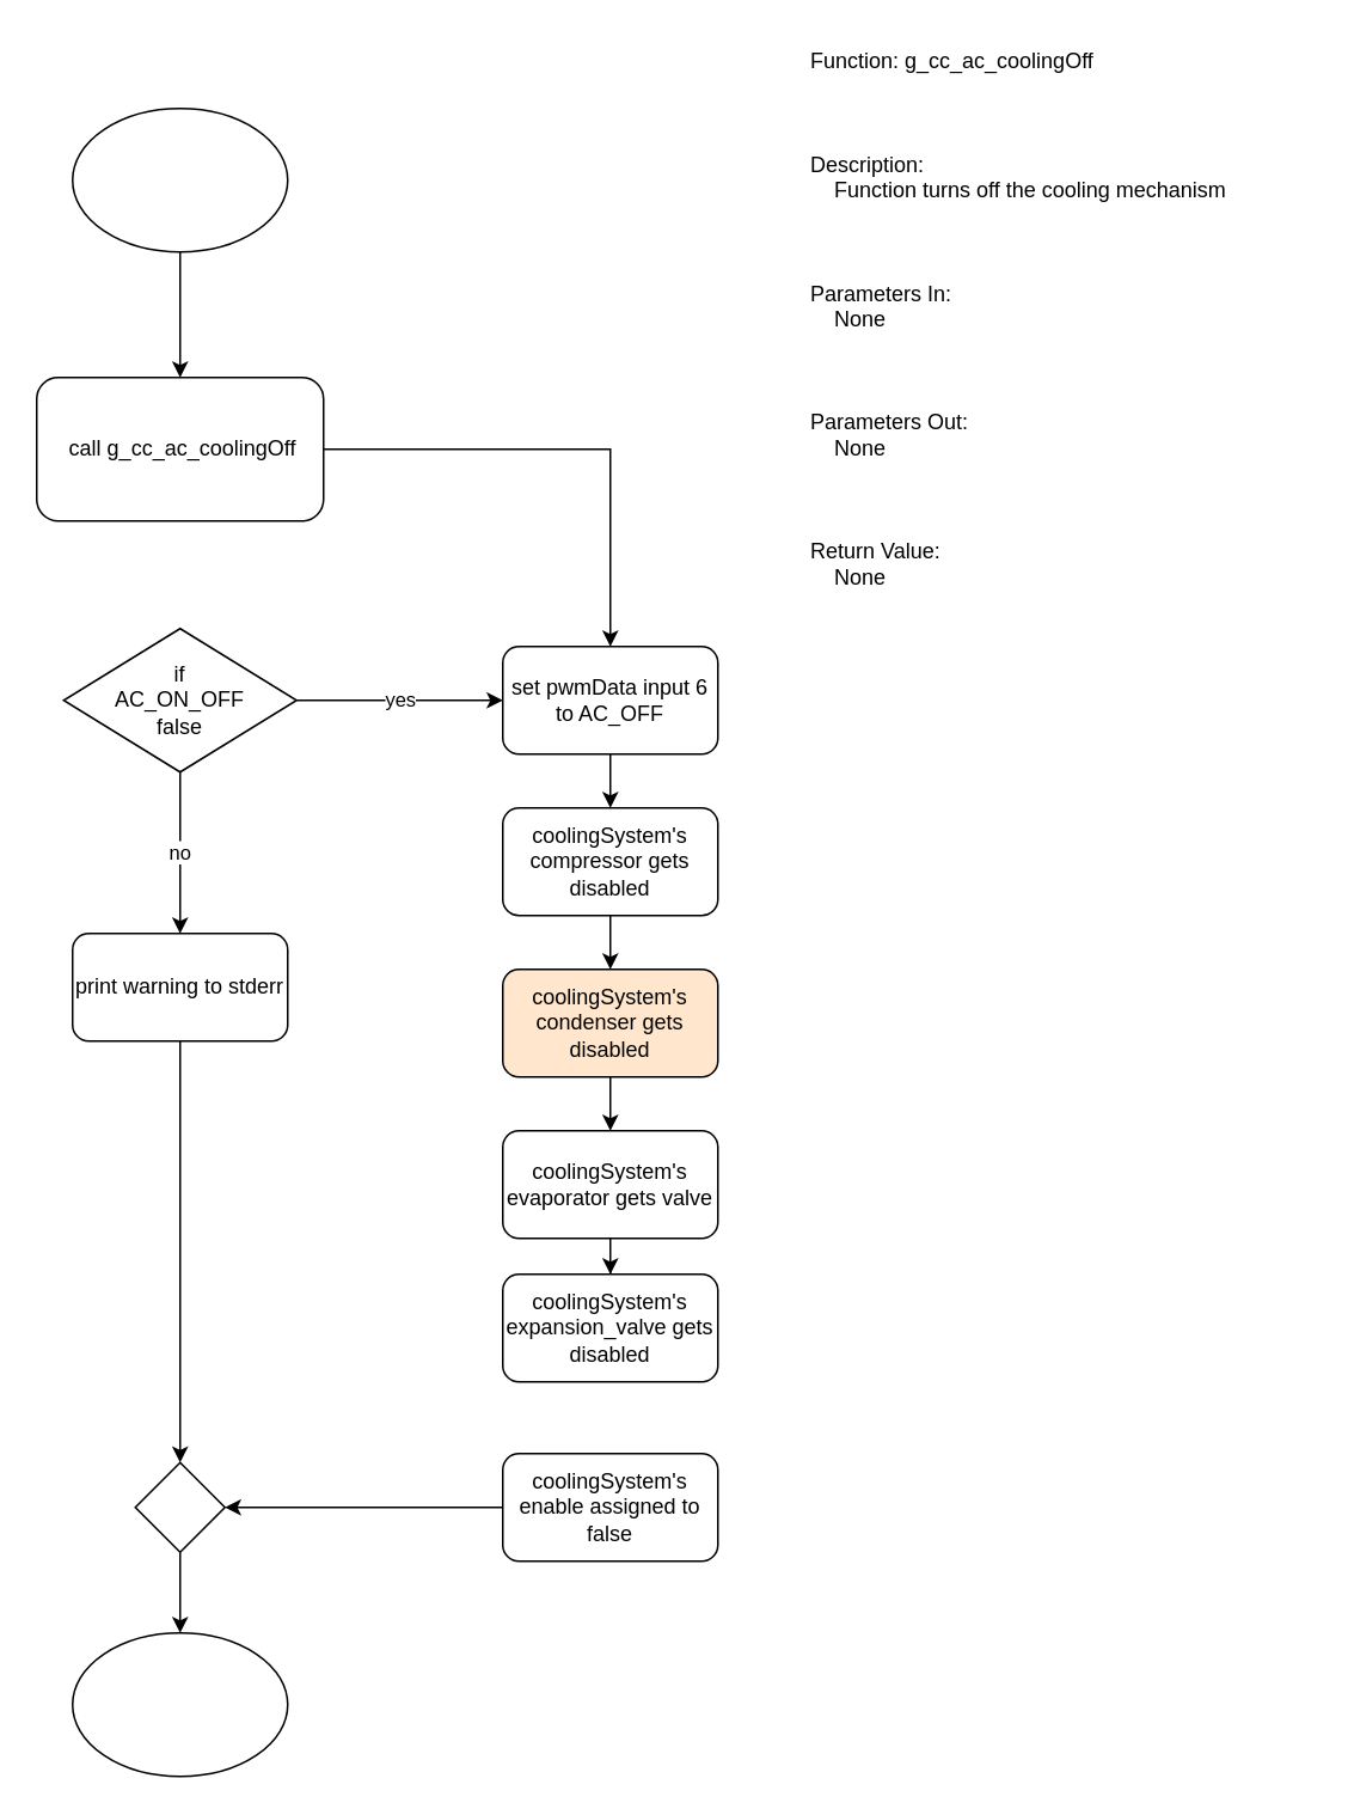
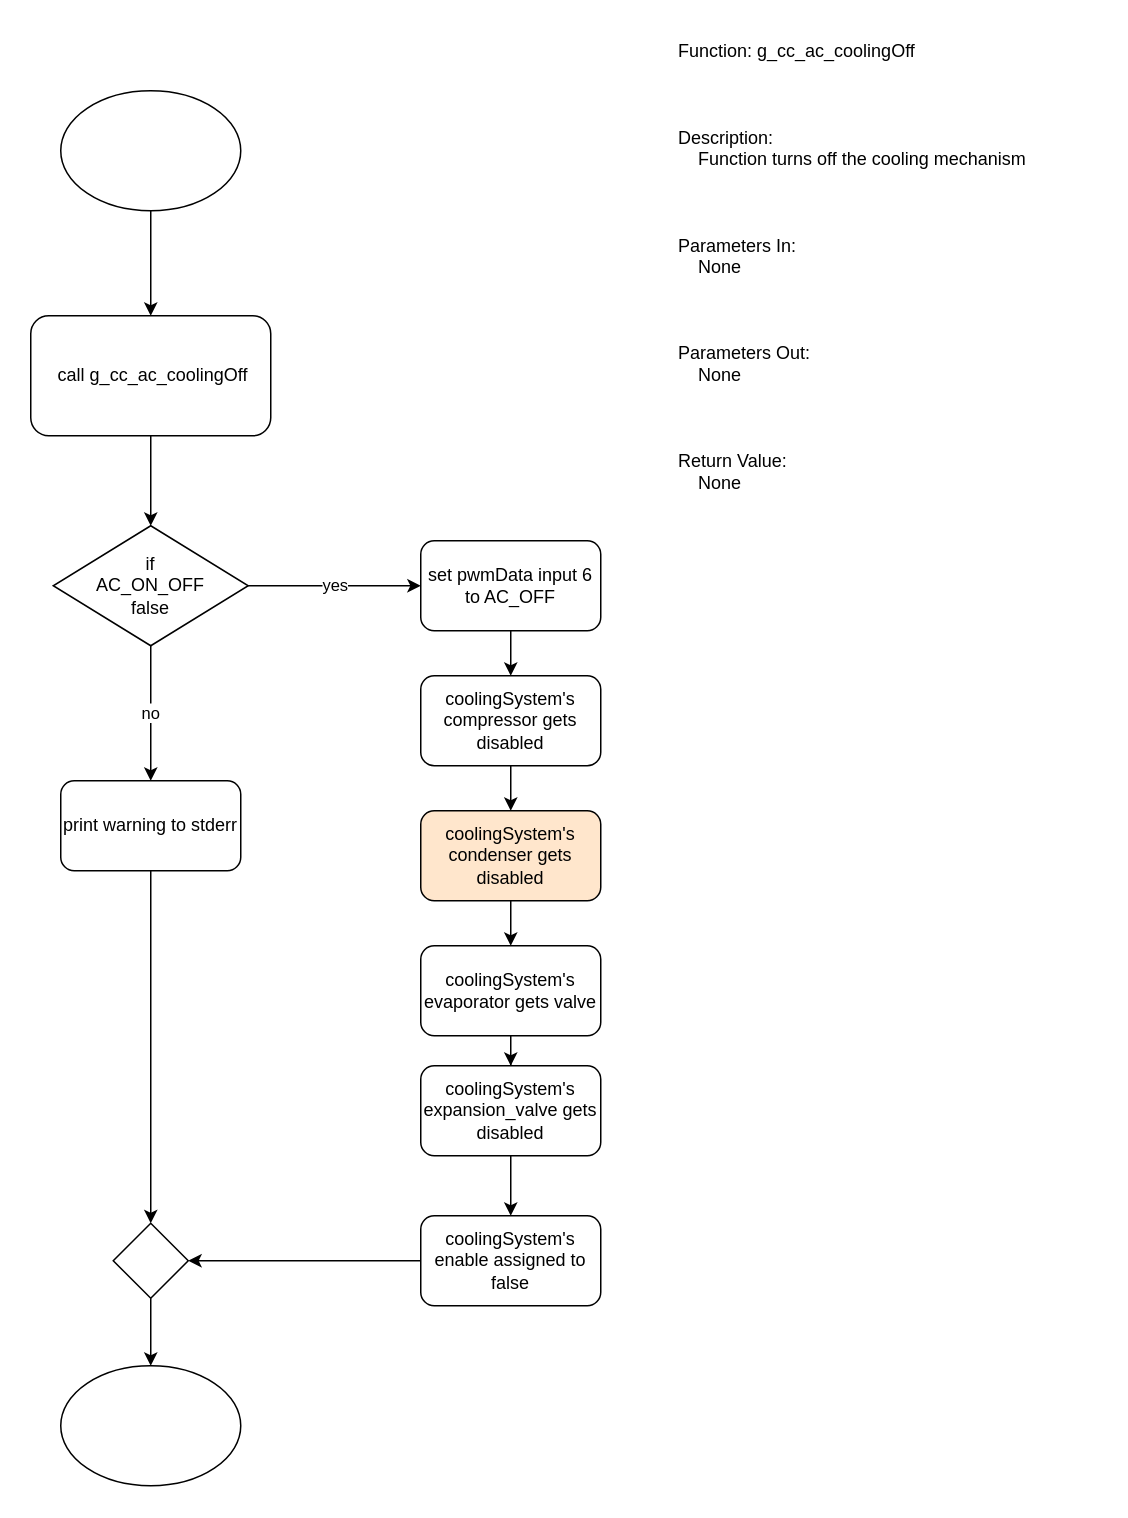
- <mxCell id="4" style="edgeStyle=orthogonalEdgeStyle;rounded=0;orthogonalLoop=1;jettySize=auto;html=1;" edge="1" parent="1" source="5" target="10"><mxGeometry relative="1" as="geometry"><mxPoint x="100" y="300" as="targetPoint" /></mxGeometry></mxCell>
+ <mxCell id="4" style="edgeStyle=orthogonalEdgeStyle;rounded=0;orthogonalLoop=1;jettySize=auto;html=1;" edge="1" parent="1" source="5" target="8"><mxGeometry relative="1" as="geometry"><mxPoint x="100" y="300" as="targetPoint" /></mxGeometry></mxCell>
+ <mxCell id="17" style="edgeStyle=orthogonalEdgeStyle;rounded=0;orthogonalLoop=1;jettySize=auto;html=1;" edge="1" parent="1" source="18" target="20"><mxGeometry relative="1" as="geometry" /></mxCell>
